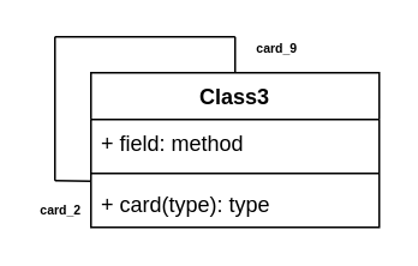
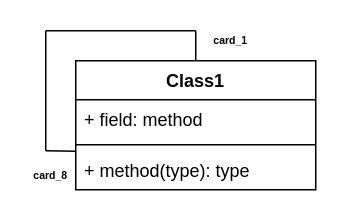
- <mxCell id="10" value="&lt;font style=&quot;font-size: 7px;&quot;&gt;card_9&lt;/font&gt;" style="text;align=center;fontStyle=1;verticalAlign=middle;spacingLeft=3;spacingRight=3;strokeColor=none;rotatable=0;points=[[0,0.5],[1,0.5]];portConstraint=eastwest;html=1;" vertex="1" parent="1"><mxGeometry x="140" y="20" width="25" height="10" as="geometry" /></mxCell>
+ <mxCell id="10" value="&lt;font style=&quot;font-size: 7px;&quot;&gt;card_1&lt;/font&gt;" style="text;align=center;fontStyle=1;verticalAlign=middle;spacingLeft=3;spacingRight=3;strokeColor=none;rotatable=0;points=[[0,0.5],[1,0.5]];portConstraint=eastwest;html=1;" vertex="1" parent="1"><mxGeometry x="140" y="20" width="25" height="10" as="geometry" /></mxCell>
- <mxCell id="2" value="Class3" style="swimlane;fontStyle=1;align=center;verticalAlign=top;childLayout=stackLayout;horizontal=1;startSize=26;horizontalStack=0;resizeParent=1;resizeParentMax=0;resizeLast=0;collapsible=1;marginBottom=0;whiteSpace=wrap;html=1;" vertex="1" parent="1"><mxGeometry x="50" y="40" width="160" height="86" as="geometry" /></mxCell>
+ <mxCell id="2" value="Class1" style="swimlane;fontStyle=1;align=center;verticalAlign=top;childLayout=stackLayout;horizontal=1;startSize=26;horizontalStack=0;resizeParent=1;resizeParentMax=0;resizeLast=0;collapsible=1;marginBottom=0;whiteSpace=wrap;html=1;" vertex="1" parent="1"><mxGeometry x="50" y="40" width="160" height="86" as="geometry" /></mxCell>
- <mxCell id="5" value="+ card(type): type" style="text;strokeColor=none;fillColor=none;align=left;verticalAlign=top;spacingLeft=4;spacingRight=4;overflow=hidden;rotatable=0;points=[[0,0.5],[1,0.5]];portConstraint=eastwest;whiteSpace=wrap;html=1;" vertex="1" parent="2"><mxGeometry y="60" width="160" height="26" as="geometry" /></mxCell>
+ <mxCell id="5" value="+ method(type): type" style="text;strokeColor=none;fillColor=none;align=left;verticalAlign=top;spacingLeft=4;spacingRight=4;overflow=hidden;rotatable=0;points=[[0,0.5],[1,0.5]];portConstraint=eastwest;whiteSpace=wrap;html=1;" vertex="1" parent="2"><mxGeometry y="60" width="160" height="26" as="geometry" /></mxCell>
- <mxCell id="11" value="&lt;font style=&quot;font-size: 7px;&quot;&gt;card_2&lt;/font&gt;" style="text;align=center;fontStyle=1;verticalAlign=middle;spacingLeft=3;spacingRight=3;strokeColor=none;rotatable=0;points=[[0,0.5],[1,0.5]];portConstraint=eastwest;html=1;" vertex="1" parent="1"><mxGeometry x="20" y="110" width="25" height="10" as="geometry" /></mxCell>
+ <mxCell id="11" value="&lt;font style=&quot;font-size: 7px;&quot;&gt;card_8&lt;/font&gt;" style="text;align=center;fontStyle=1;verticalAlign=middle;spacingLeft=3;spacingRight=3;strokeColor=none;rotatable=0;points=[[0,0.5],[1,0.5]];portConstraint=eastwest;html=1;" vertex="1" parent="1"><mxGeometry x="20" y="110" width="25" height="10" as="geometry" /></mxCell>
